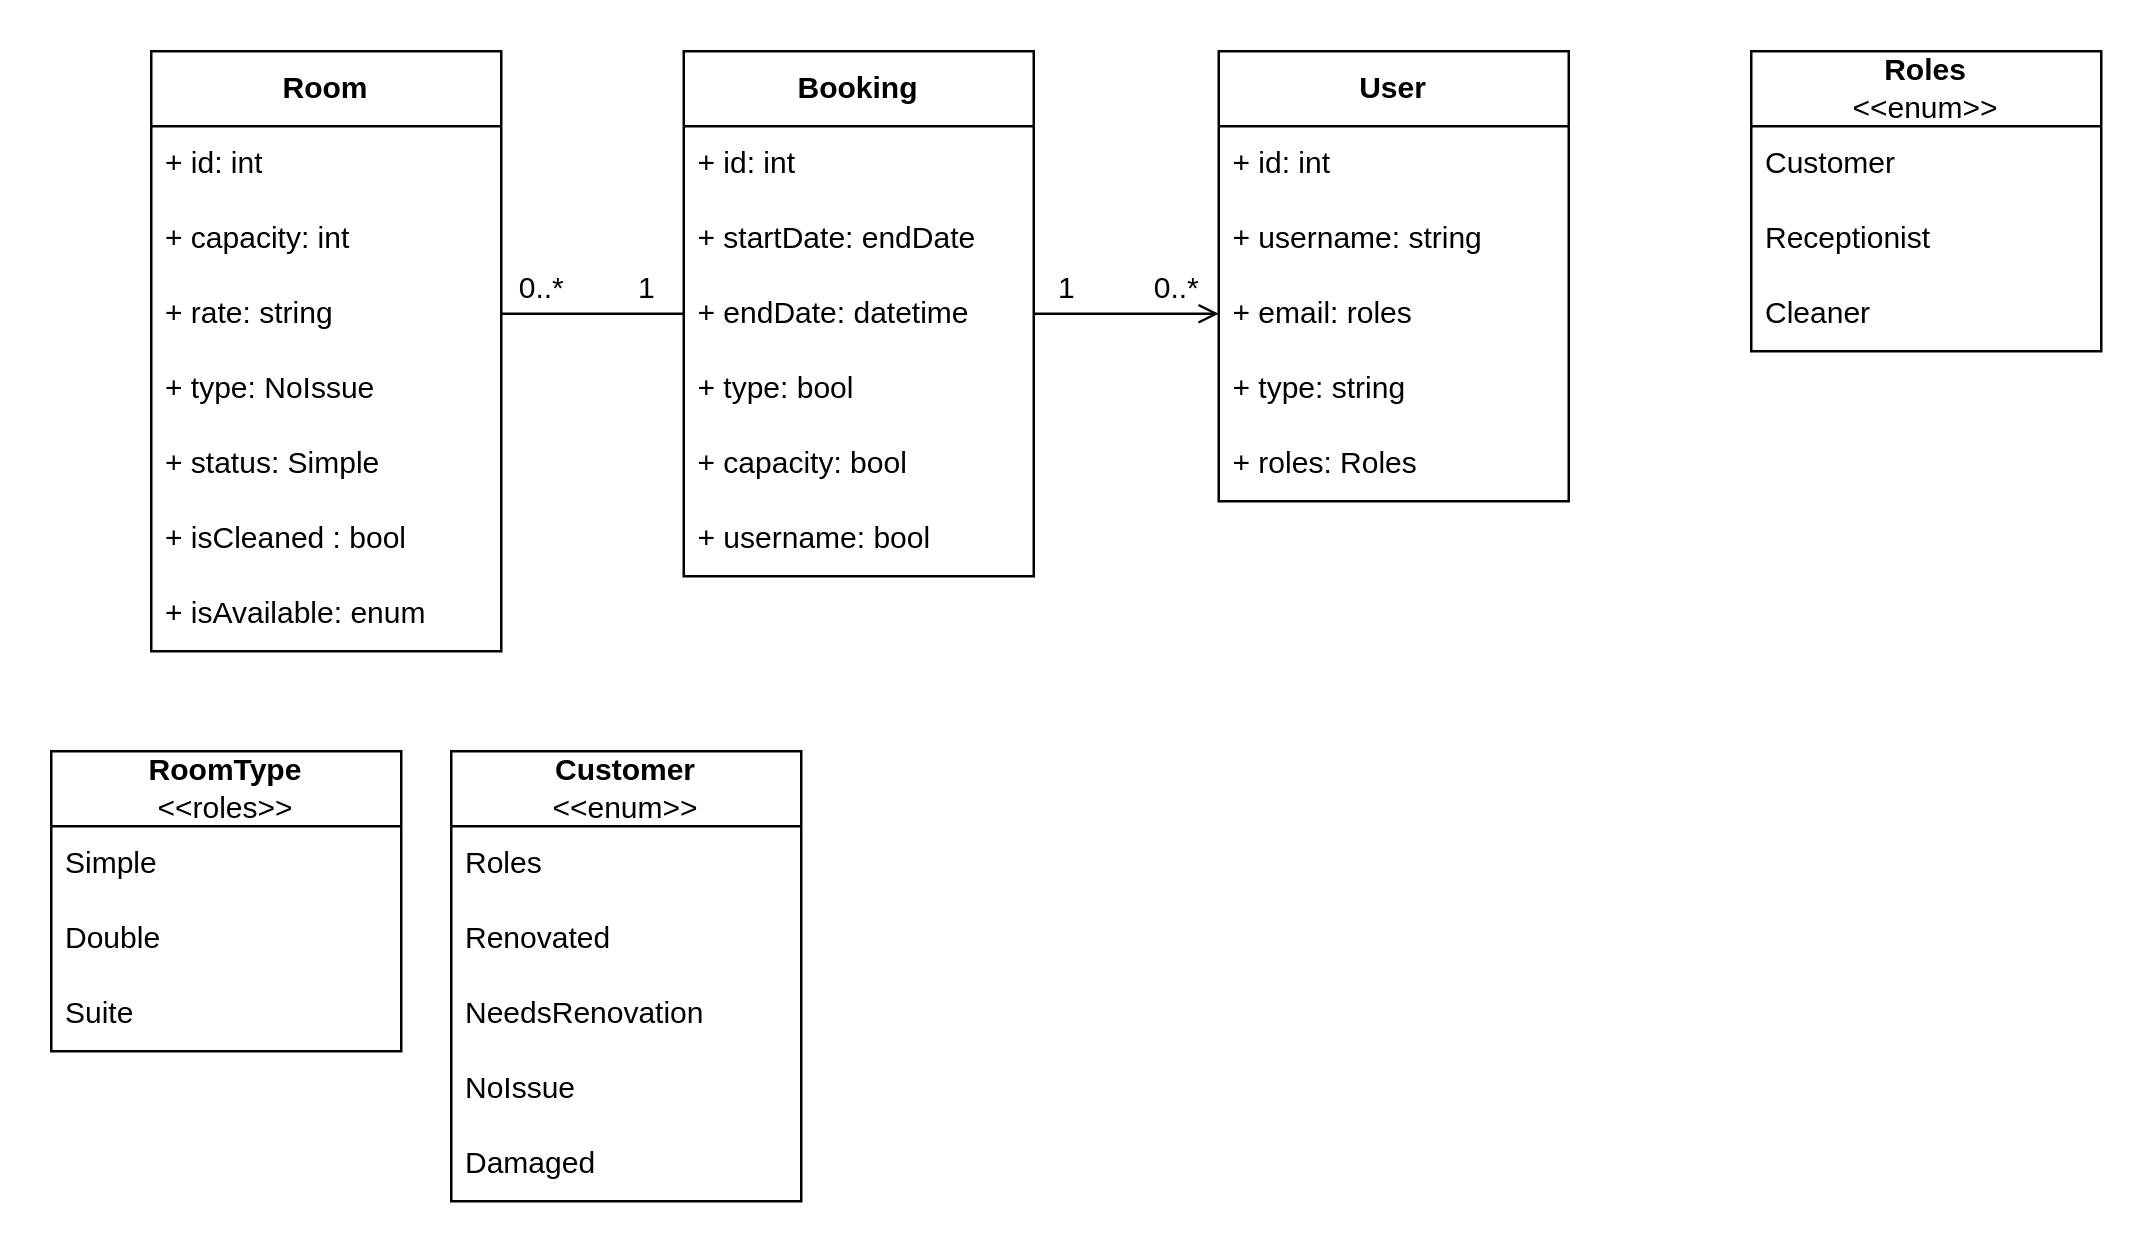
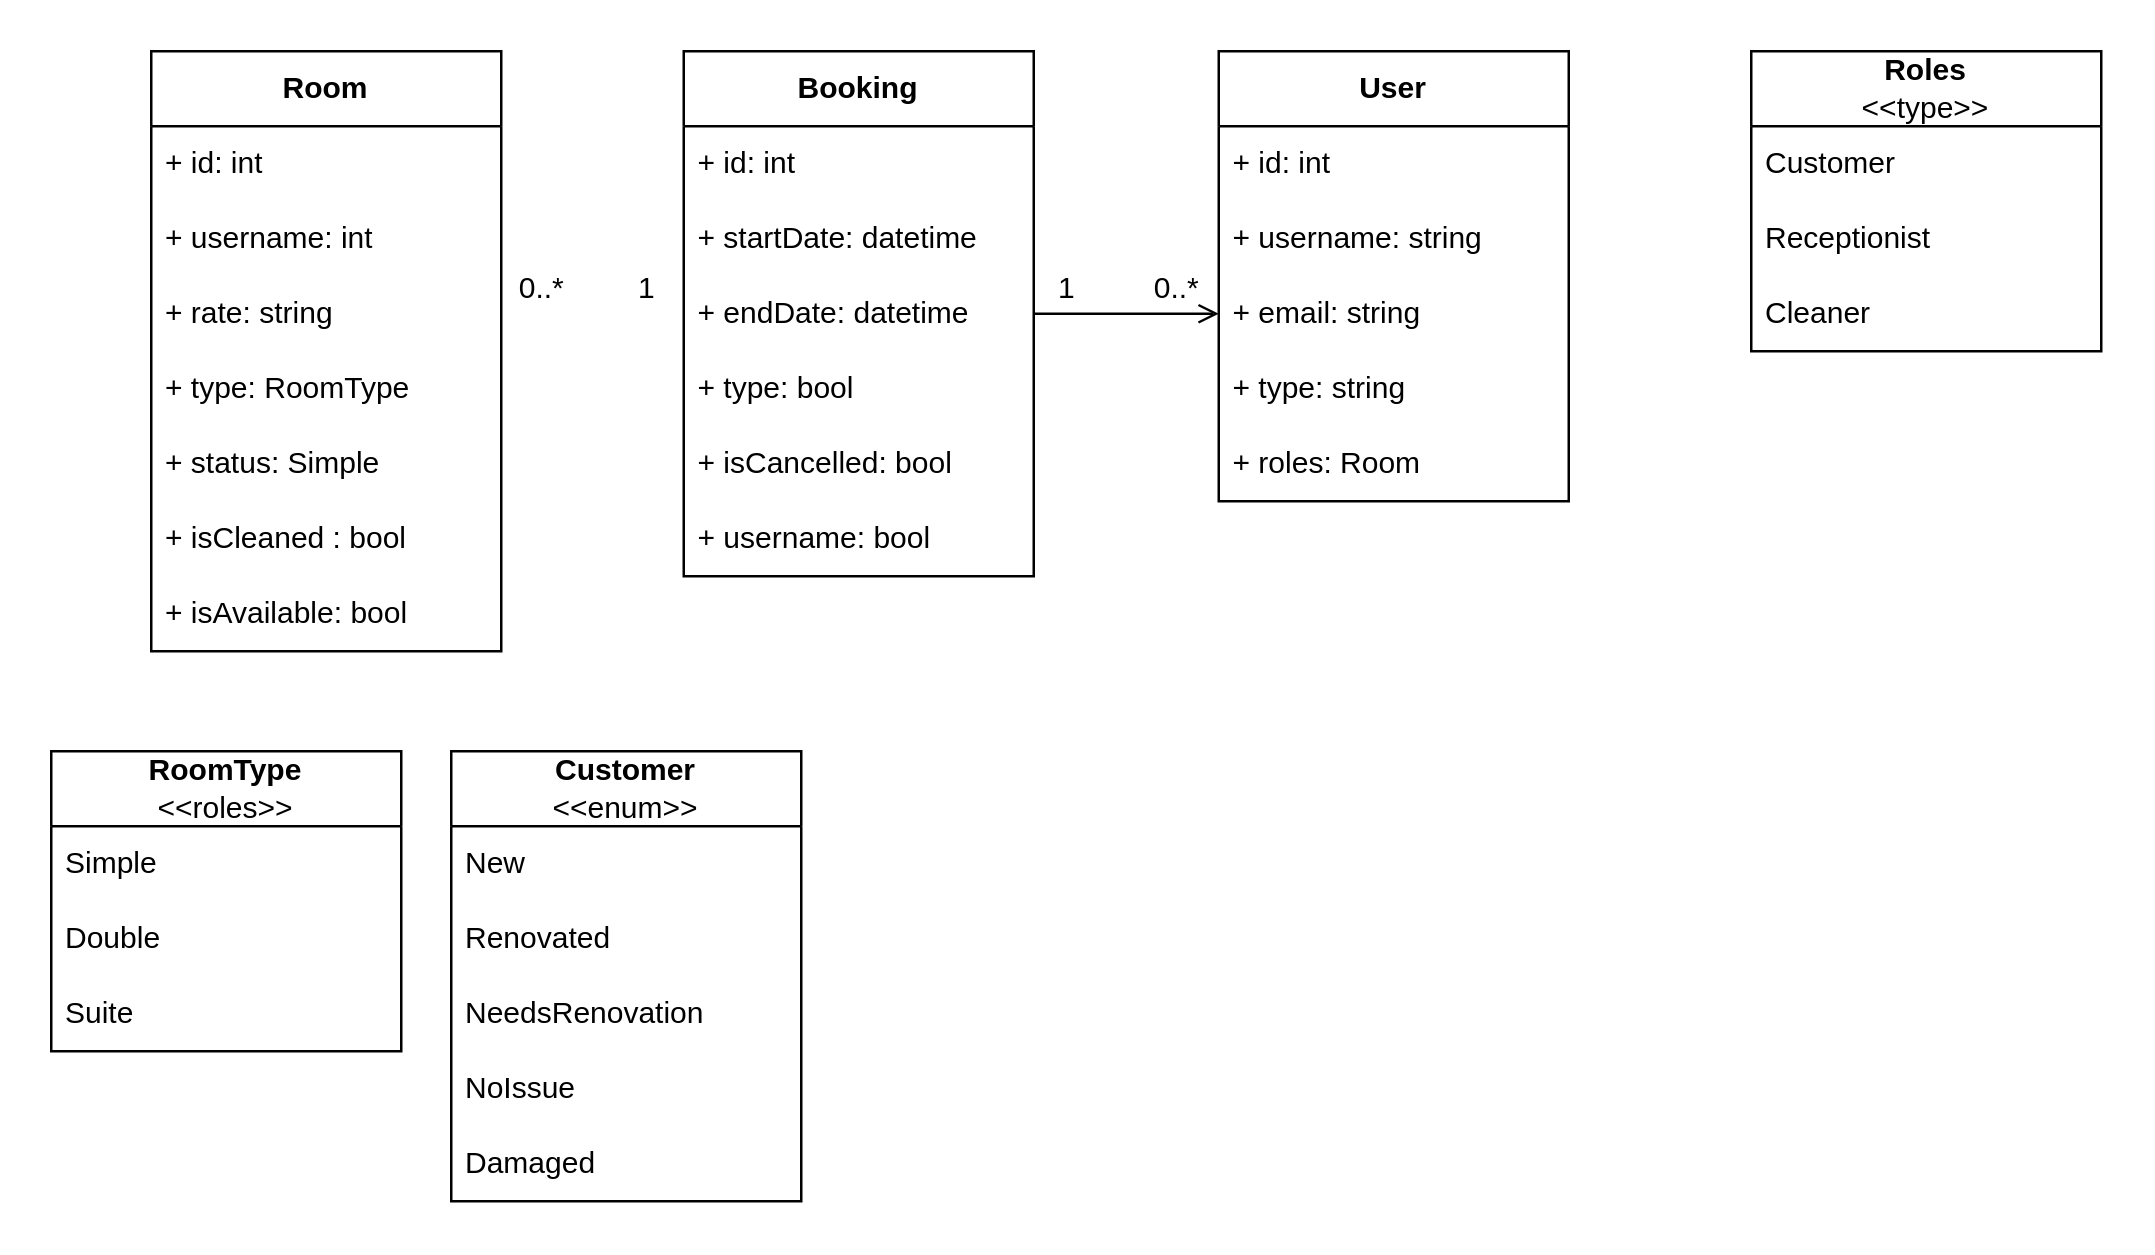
- <mxCell id="34" value="&lt;b&gt;Roles&lt;/b&gt;&lt;br&gt;&amp;lt;&amp;lt;enum&amp;gt;&amp;gt;" style="swimlane;fontStyle=0;childLayout=stackLayout;horizontal=1;startSize=30;horizontalStack=0;resizeParent=1;resizeParentMax=0;resizeLast=0;collapsible=1;marginBottom=0;whiteSpace=wrap;html=1;" vertex="1" parent="1"><mxGeometry x="700" width="140" height="120" as="geometry" y="20" /></mxCell>
+ <mxCell id="34" value="&lt;b&gt;Roles&lt;/b&gt;&lt;br&gt;&amp;lt;&amp;lt;type&amp;gt;&amp;gt;" style="swimlane;fontStyle=0;childLayout=stackLayout;horizontal=1;startSize=30;horizontalStack=0;resizeParent=1;resizeParentMax=0;resizeLast=0;collapsible=1;marginBottom=0;whiteSpace=wrap;html=1;" vertex="1" parent="1"><mxGeometry x="700" width="140" height="120" as="geometry" y="20" /></mxCell>
- <mxCell id="4" value="+ capacity: int" style="text;strokeColor=none;fillColor=none;align=left;verticalAlign=middle;spacingLeft=4;spacingRight=4;overflow=hidden;points=[[0,0.5],[1,0.5]];portConstraint=eastwest;rotatable=0;whiteSpace=wrap;html=1;" vertex="1" parent="2"><mxGeometry y="60" width="140" height="30" as="geometry" /></mxCell>
+ <mxCell id="4" value="+ username: int" style="text;strokeColor=none;fillColor=none;align=left;verticalAlign=middle;spacingLeft=4;spacingRight=4;overflow=hidden;points=[[0,0.5],[1,0.5]];portConstraint=eastwest;rotatable=0;whiteSpace=wrap;html=1;" vertex="1" parent="2"><mxGeometry y="60" width="140" height="30" as="geometry" /></mxCell>
- <mxCell id="23" value="+ startDate: endDate" style="text;strokeColor=none;fillColor=none;align=left;verticalAlign=middle;spacingLeft=4;spacingRight=4;overflow=hidden;points=[[0,0.5],[1,0.5]];portConstraint=eastwest;rotatable=0;whiteSpace=wrap;html=1;" vertex="1" parent="21"><mxGeometry y="60" width="140" height="30" as="geometry" /></mxCell>
+ <mxCell id="23" value="+ startDate: datetime" style="text;strokeColor=none;fillColor=none;align=left;verticalAlign=middle;spacingLeft=4;spacingRight=4;overflow=hidden;points=[[0,0.5],[1,0.5]];portConstraint=eastwest;rotatable=0;whiteSpace=wrap;html=1;" vertex="1" parent="21"><mxGeometry y="60" width="140" height="30" as="geometry" /></mxCell>
- <mxCell id="38" style="edgeStyle=orthogonalEdgeStyle;rounded=0;orthogonalLoop=1;jettySize=auto;html=1;entryX=0;entryY=0.5;entryDx=0;entryDy=0;endArrow=none;endFill=0;" edge="1" parent="1" source="5" target="24"><mxGeometry relative="1" as="geometry" /></mxCell>
- <mxCell id="31" value="+ email: roles" style="text;strokeColor=none;fillColor=none;align=left;verticalAlign=middle;spacingLeft=4;spacingRight=4;overflow=hidden;points=[[0,0.5],[1,0.5]];portConstraint=eastwest;rotatable=0;whiteSpace=wrap;html=1;" vertex="1" parent="28"><mxGeometry y="90" width="140" height="30" as="geometry" /></mxCell>
+ <mxCell id="31" value="+ email: string" style="text;strokeColor=none;fillColor=none;align=left;verticalAlign=middle;spacingLeft=4;spacingRight=4;overflow=hidden;points=[[0,0.5],[1,0.5]];portConstraint=eastwest;rotatable=0;whiteSpace=wrap;html=1;" vertex="1" parent="28"><mxGeometry y="90" width="140" height="30" as="geometry" /></mxCell>
- <mxCell id="6" value="+ type: NoIssue" style="text;strokeColor=none;fillColor=none;align=left;verticalAlign=middle;spacingLeft=4;spacingRight=4;overflow=hidden;points=[[0,0.5],[1,0.5]];portConstraint=eastwest;rotatable=0;whiteSpace=wrap;html=1;" vertex="1" parent="2"><mxGeometry y="120" width="140" height="30" as="geometry" /></mxCell>
+ <mxCell id="6" value="+ type: RoomType" style="text;strokeColor=none;fillColor=none;align=left;verticalAlign=middle;spacingLeft=4;spacingRight=4;overflow=hidden;points=[[0,0.5],[1,0.5]];portConstraint=eastwest;rotatable=0;whiteSpace=wrap;html=1;" vertex="1" parent="2"><mxGeometry y="120" width="140" height="30" as="geometry" /></mxCell>
- <mxCell id="26" value="+ capacity: bool" style="text;strokeColor=none;fillColor=none;align=left;verticalAlign=middle;spacingLeft=4;spacingRight=4;overflow=hidden;points=[[0,0.5],[1,0.5]];portConstraint=eastwest;rotatable=0;whiteSpace=wrap;html=1;" vertex="1" parent="21"><mxGeometry y="150" width="140" height="30" as="geometry" /></mxCell>
+ <mxCell id="26" value="+ isCancelled: bool" style="text;strokeColor=none;fillColor=none;align=left;verticalAlign=middle;spacingLeft=4;spacingRight=4;overflow=hidden;points=[[0,0.5],[1,0.5]];portConstraint=eastwest;rotatable=0;whiteSpace=wrap;html=1;" vertex="1" parent="21"><mxGeometry y="150" width="140" height="30" as="geometry" /></mxCell>
- <mxCell id="33" value="+ roles: Roles" style="text;strokeColor=none;fillColor=none;align=left;verticalAlign=middle;spacingLeft=4;spacingRight=4;overflow=hidden;points=[[0,0.5],[1,0.5]];portConstraint=eastwest;rotatable=0;whiteSpace=wrap;html=1;" vertex="1" parent="28"><mxGeometry y="150" width="140" height="30" as="geometry" /></mxCell>
+ <mxCell id="33" value="+ roles: Room" style="text;strokeColor=none;fillColor=none;align=left;verticalAlign=middle;spacingLeft=4;spacingRight=4;overflow=hidden;points=[[0,0.5],[1,0.5]];portConstraint=eastwest;rotatable=0;whiteSpace=wrap;html=1;" vertex="1" parent="28"><mxGeometry y="150" width="140" height="30" as="geometry" /></mxCell>
- <mxCell id="9" value="+ isAvailable: enum" style="text;strokeColor=none;fillColor=none;align=left;verticalAlign=middle;spacingLeft=4;spacingRight=4;overflow=hidden;points=[[0,0.5],[1,0.5]];portConstraint=eastwest;rotatable=0;whiteSpace=wrap;html=1;" vertex="1" parent="2"><mxGeometry y="210" width="140" height="30" as="geometry" /></mxCell>
+ <mxCell id="9" value="+ isAvailable: bool" style="text;strokeColor=none;fillColor=none;align=left;verticalAlign=middle;spacingLeft=4;spacingRight=4;overflow=hidden;points=[[0,0.5],[1,0.5]];portConstraint=eastwest;rotatable=0;whiteSpace=wrap;html=1;" vertex="1" parent="2"><mxGeometry y="210" width="140" height="30" as="geometry" /></mxCell>
- <mxCell id="15" value="Roles" style="text;strokeColor=none;fillColor=none;align=left;verticalAlign=middle;spacingLeft=4;spacingRight=4;overflow=hidden;points=[[0,0.5],[1,0.5]];portConstraint=eastwest;rotatable=0;whiteSpace=wrap;html=1;" vertex="1" parent="14"><mxGeometry y="30" width="140" height="30" as="geometry" /></mxCell>
+ <mxCell id="15" value="New" style="text;strokeColor=none;fillColor=none;align=left;verticalAlign=middle;spacingLeft=4;spacingRight=4;overflow=hidden;points=[[0,0.5],[1,0.5]];portConstraint=eastwest;rotatable=0;whiteSpace=wrap;html=1;" vertex="1" parent="14"><mxGeometry y="30" width="140" height="30" as="geometry" /></mxCell>
